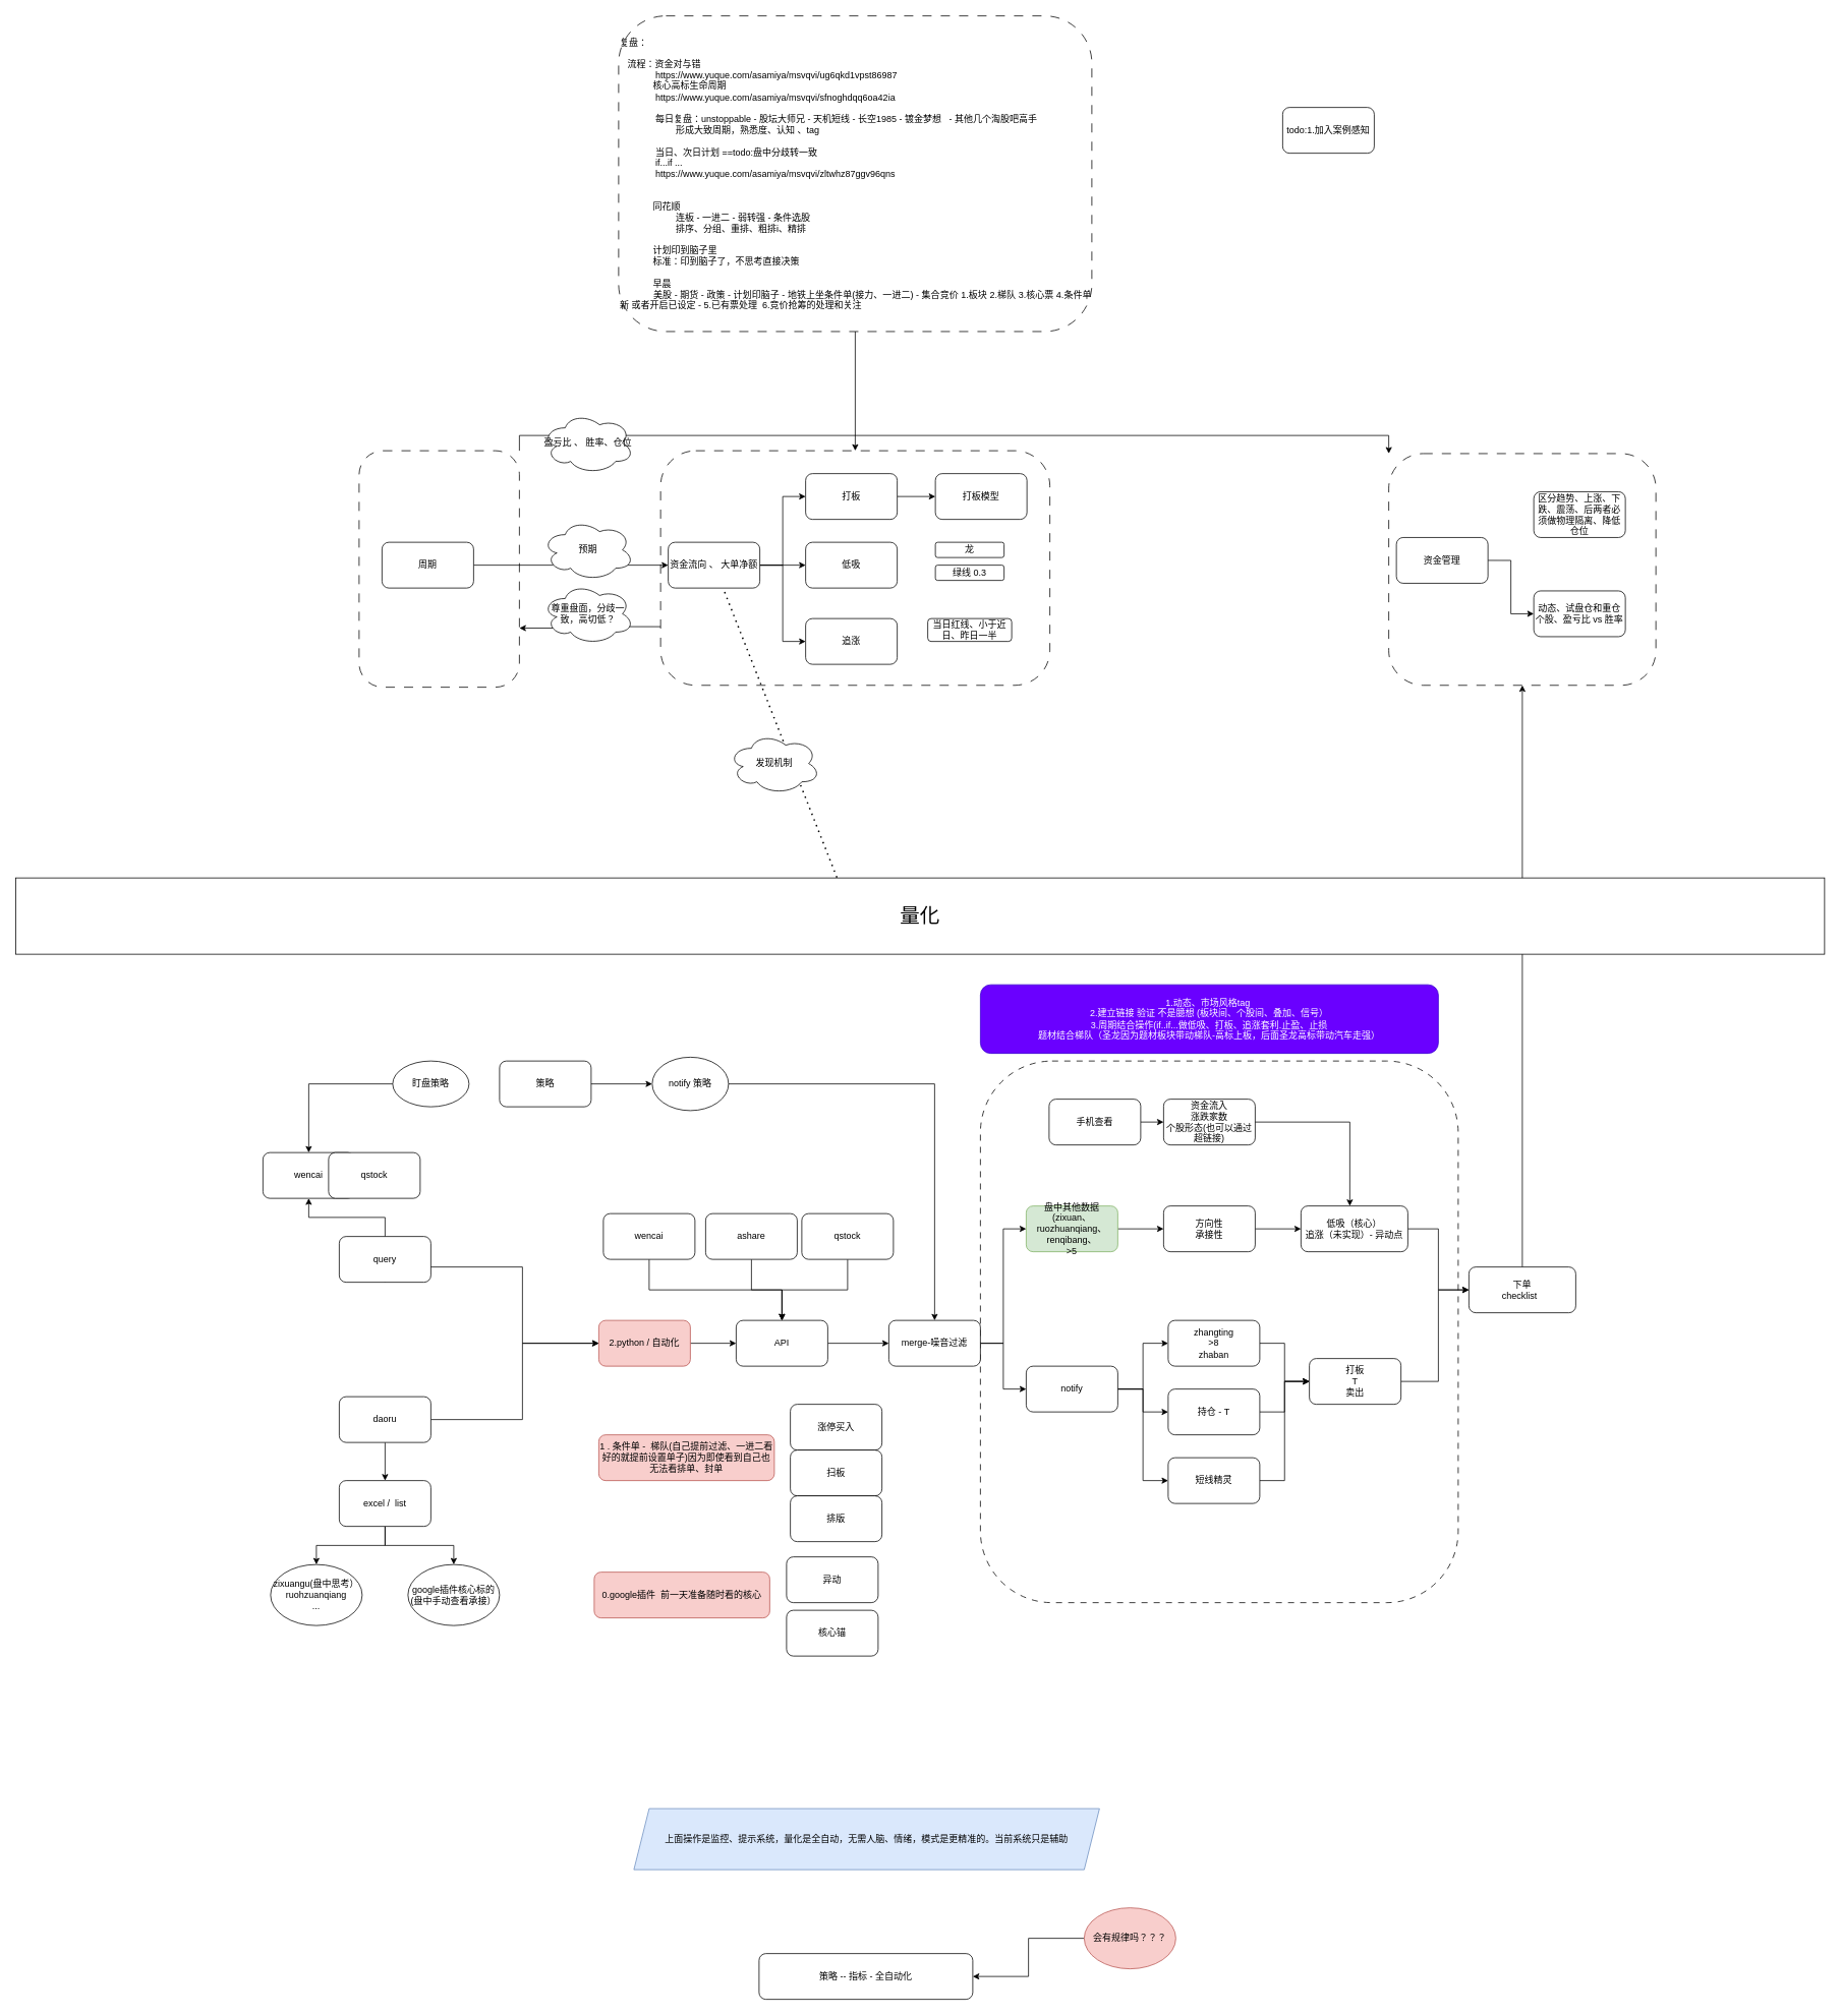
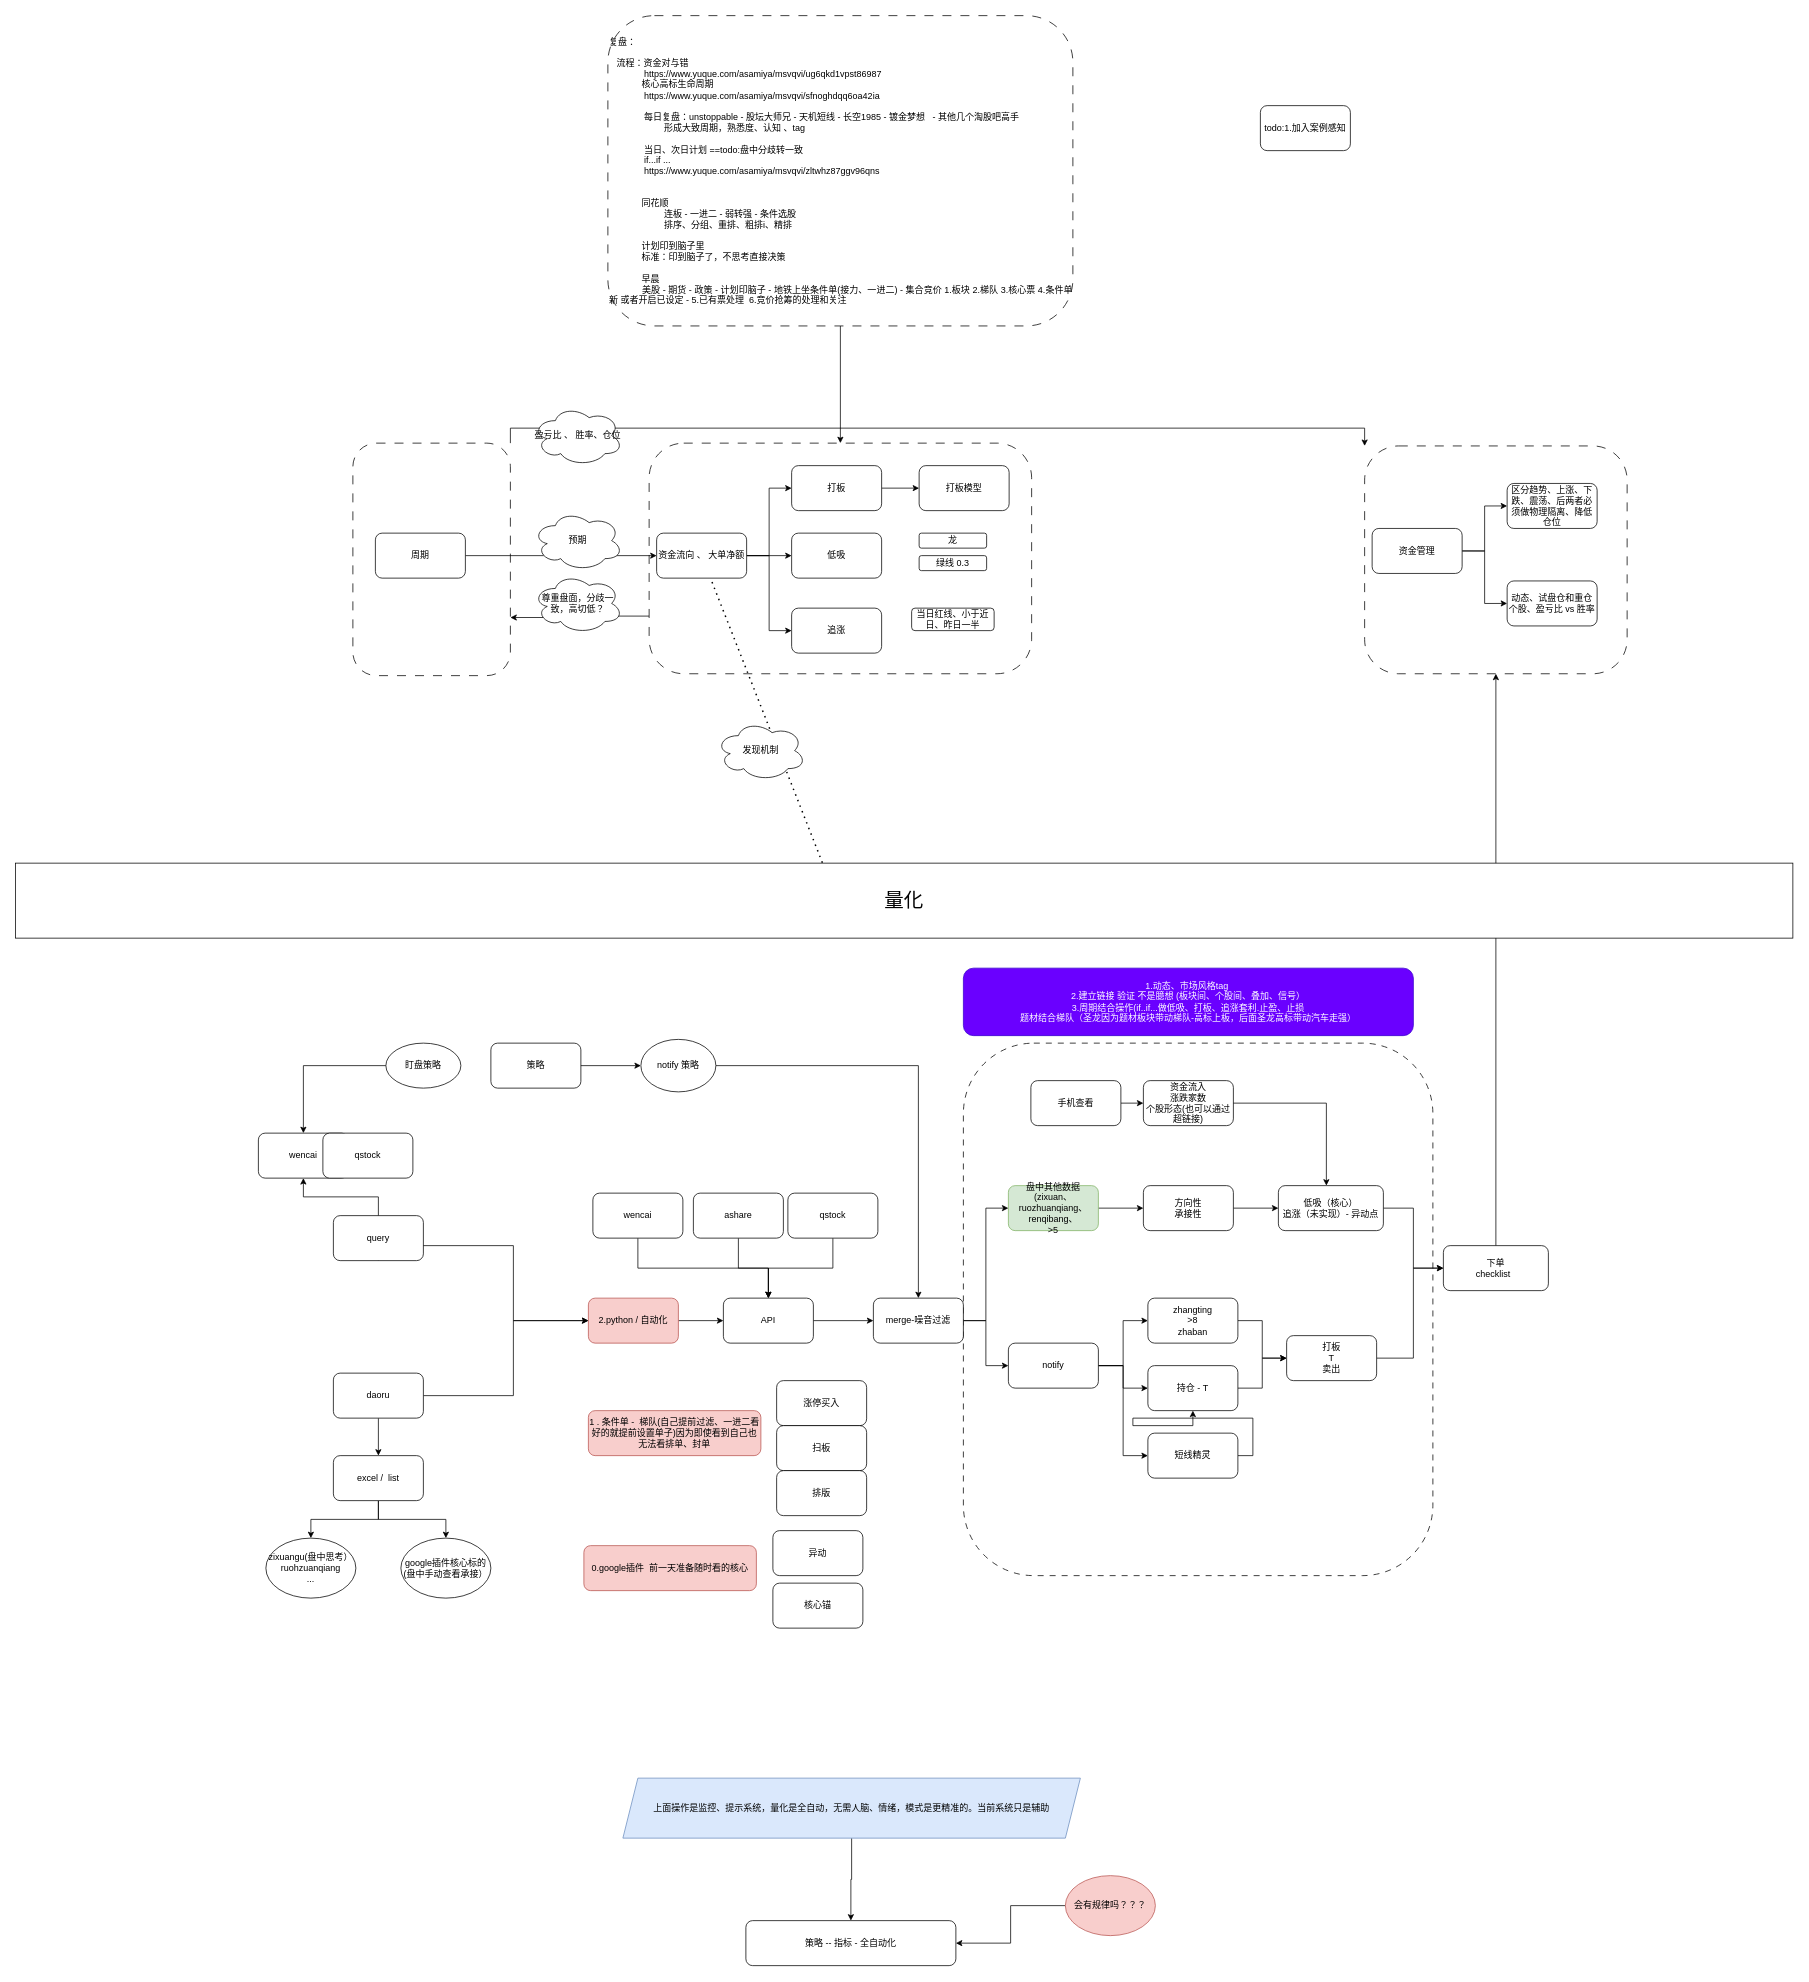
+ <mxCell id="22" style="edgeStyle=orthogonalEdgeStyle;rounded=0;orthogonalLoop=1;jettySize=auto;html=1;exitX=1;exitY=0.5;exitDx=0;exitDy=0;entryX=0;entryY=0.5;entryDx=0;entryDy=0;" parent="1" source="24" target="26" edge="1"><mxGeometry relative="1" as="geometry" /></mxCell>
- <mxCell id="94" style="edgeStyle=orthogonalEdgeStyle;rounded=0;orthogonalLoop=1;jettySize=auto;html=1;exitX=1;exitY=0.5;exitDx=0;exitDy=0;entryX=0;entryY=0.5;entryDx=0;entryDy=0;" edge="1" parent="1" source="95" target="71"><mxGeometry relative="1" as="geometry" /></mxCell>
+ <mxCell id="94" style="edgeStyle=orthogonalEdgeStyle;rounded=0;orthogonalLoop=1;jettySize=auto;html=1;exitX=1;exitY=0.5;exitDx=0;exitDy=0;" edge="1" parent="1" source="95" target="69"><mxGeometry relative="1" as="geometry" /></mxCell>
+ <mxCell id="80" style="edgeStyle=orthogonalEdgeStyle;rounded=0;orthogonalLoop=1;jettySize=auto;html=1;exitX=0.5;exitY=1;exitDx=0;exitDy=0;" edge="1" parent="1" source="81" target="84"><mxGeometry relative="1" as="geometry" /></mxCell>
